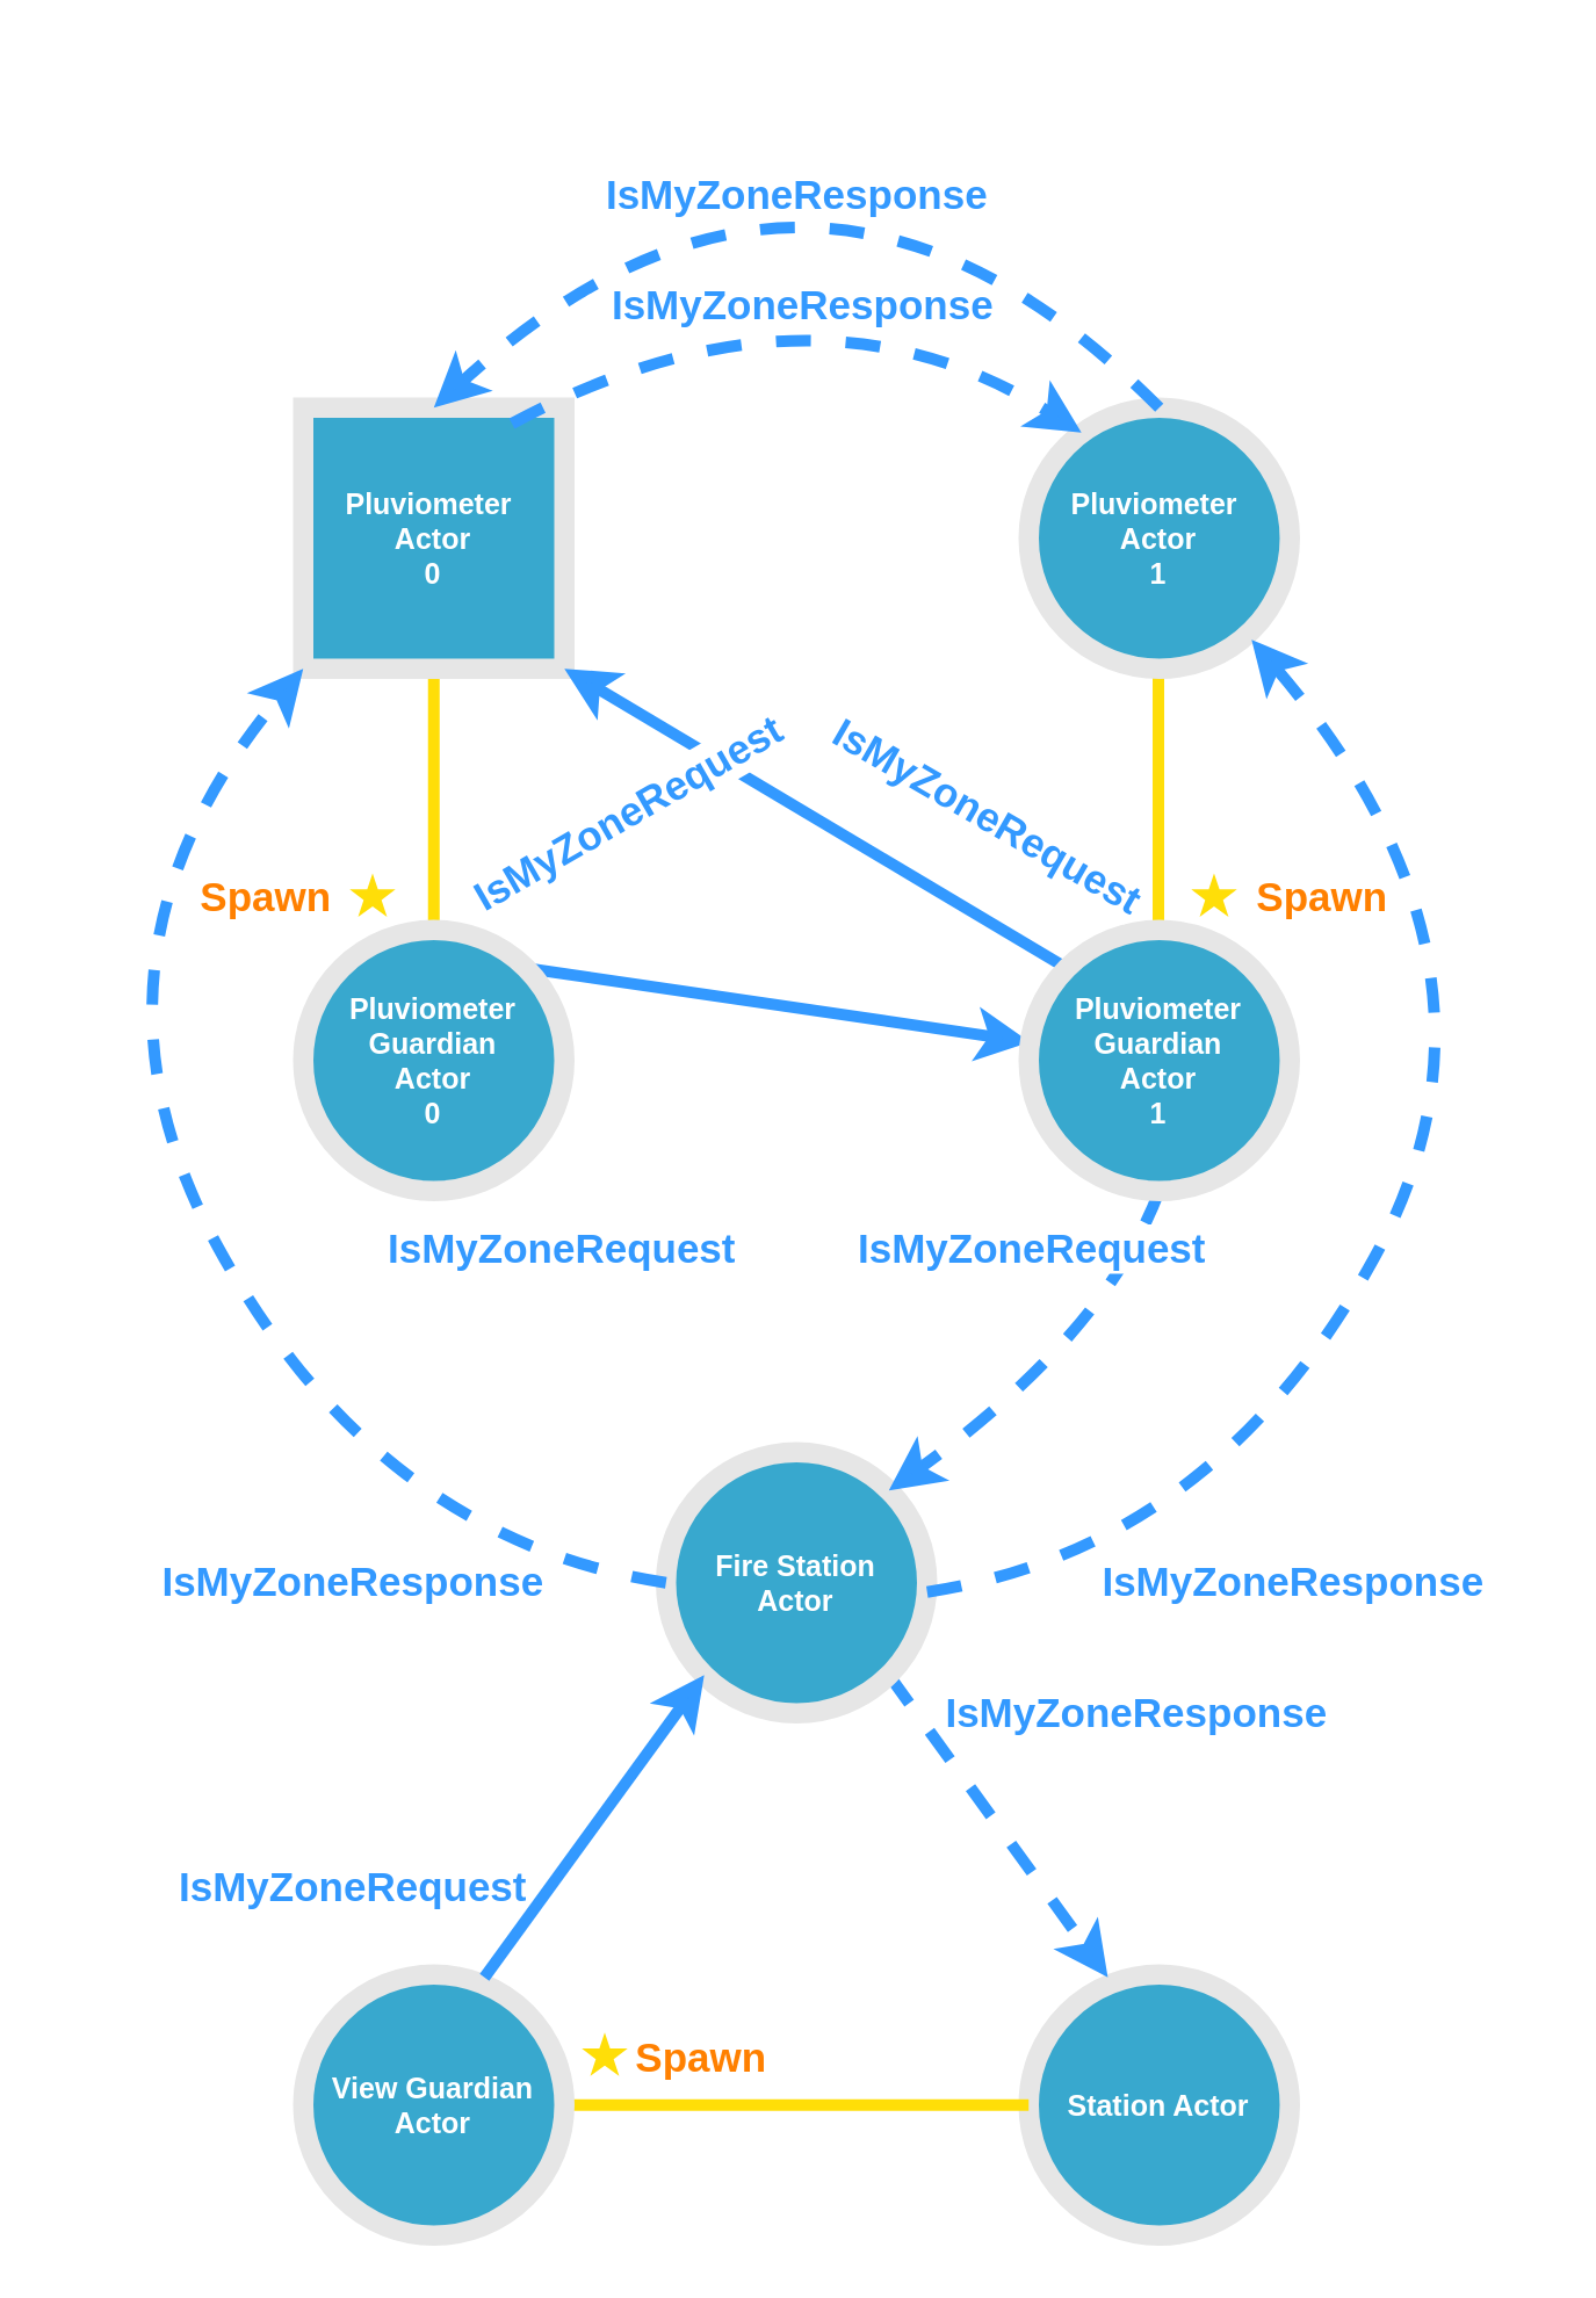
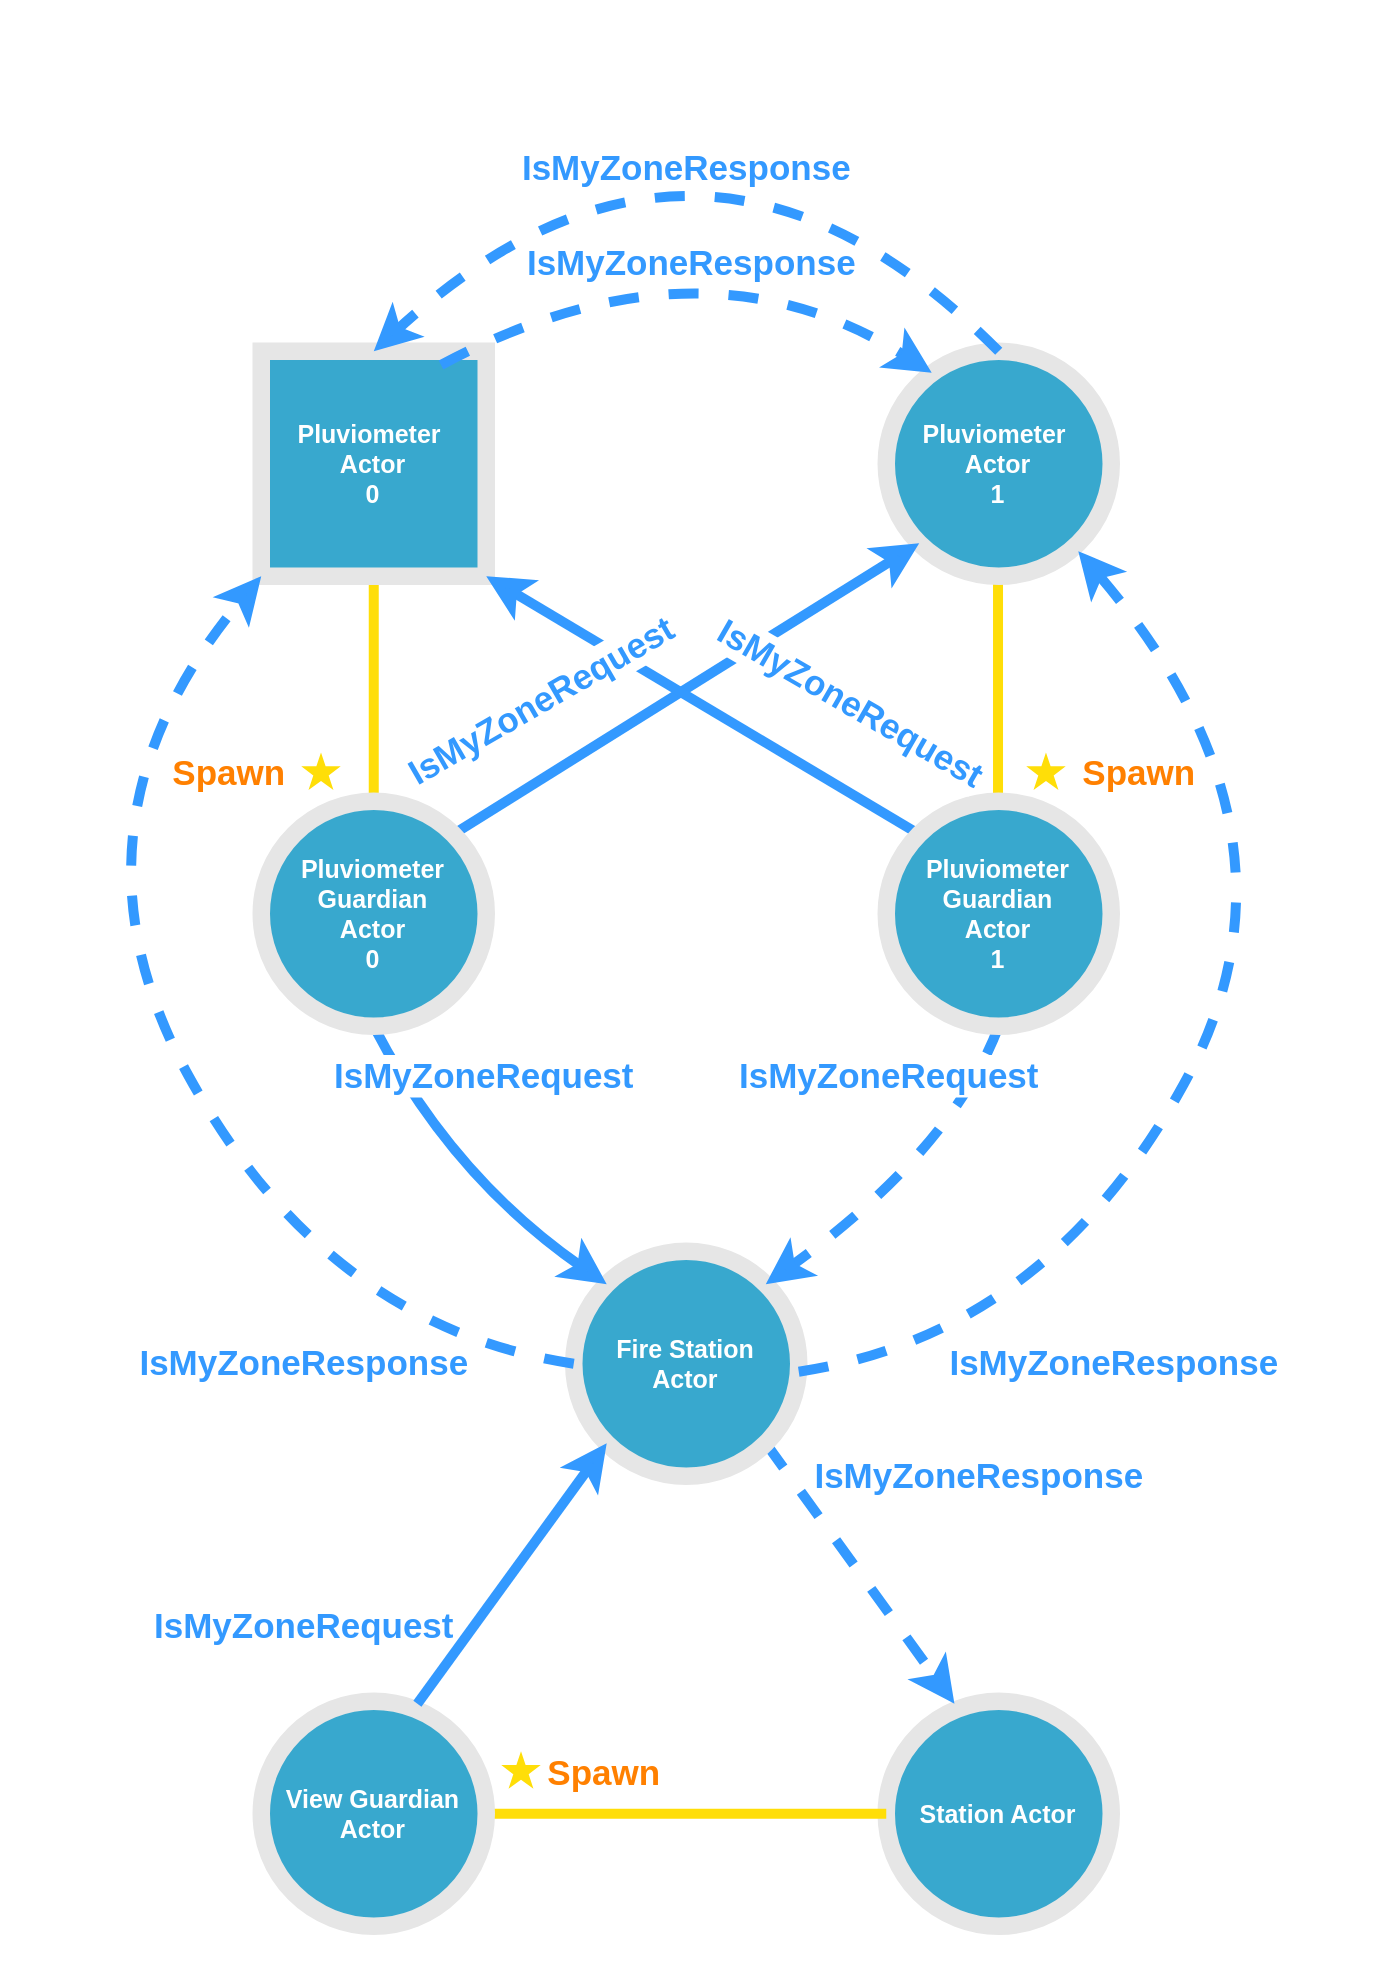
- <mxCell id="17" value="" style="endArrow=classic;html=1;rounded=0;fontSize=14;fontColor=#FF8000;strokeColor=#3399FF;strokeWidth=4;exitX=1;exitY=0;exitDx=0;exitDy=0;" parent="1" source="22" target="21" edge="1"><mxGeometry width="50" height="50" relative="1" as="geometry"><mxPoint x="290" y="300" as="sourcePoint" /><mxPoint x="340" y="250" as="targetPoint" /></mxGeometry></mxCell>
+ <mxCell id="17" value="" style="endArrow=classic;html=1;rounded=0;fontSize=14;fontColor=#FF8000;strokeColor=#3399FF;strokeWidth=4;exitX=1;exitY=0;exitDx=0;exitDy=0;entryX=0;entryY=1;entryDx=0;entryDy=0;" parent="1" source="22" target="9" edge="1"><mxGeometry width="50" height="50" relative="1" as="geometry"><mxPoint x="290" y="300" as="sourcePoint" /><mxPoint x="340" y="250" as="targetPoint" /></mxGeometry></mxCell>
+ <mxCell id="19" value="" style="endArrow=classic;html=1;fontSize=14;fontColor=#FF8000;strokeColor=#3399FF;strokeWidth=4;exitX=0.5;exitY=1;exitDx=0;exitDy=0;entryX=0;entryY=0;entryDx=0;entryDy=0;curved=1;" parent="1" source="22" target="10" edge="1"><mxGeometry width="50" height="50" relative="1" as="geometry"><mxPoint x="290" y="470" as="sourcePoint" /><mxPoint x="340" y="420" as="targetPoint" /><Array as="points"><mxPoint x="180" y="470" /></Array></mxGeometry></mxCell>
